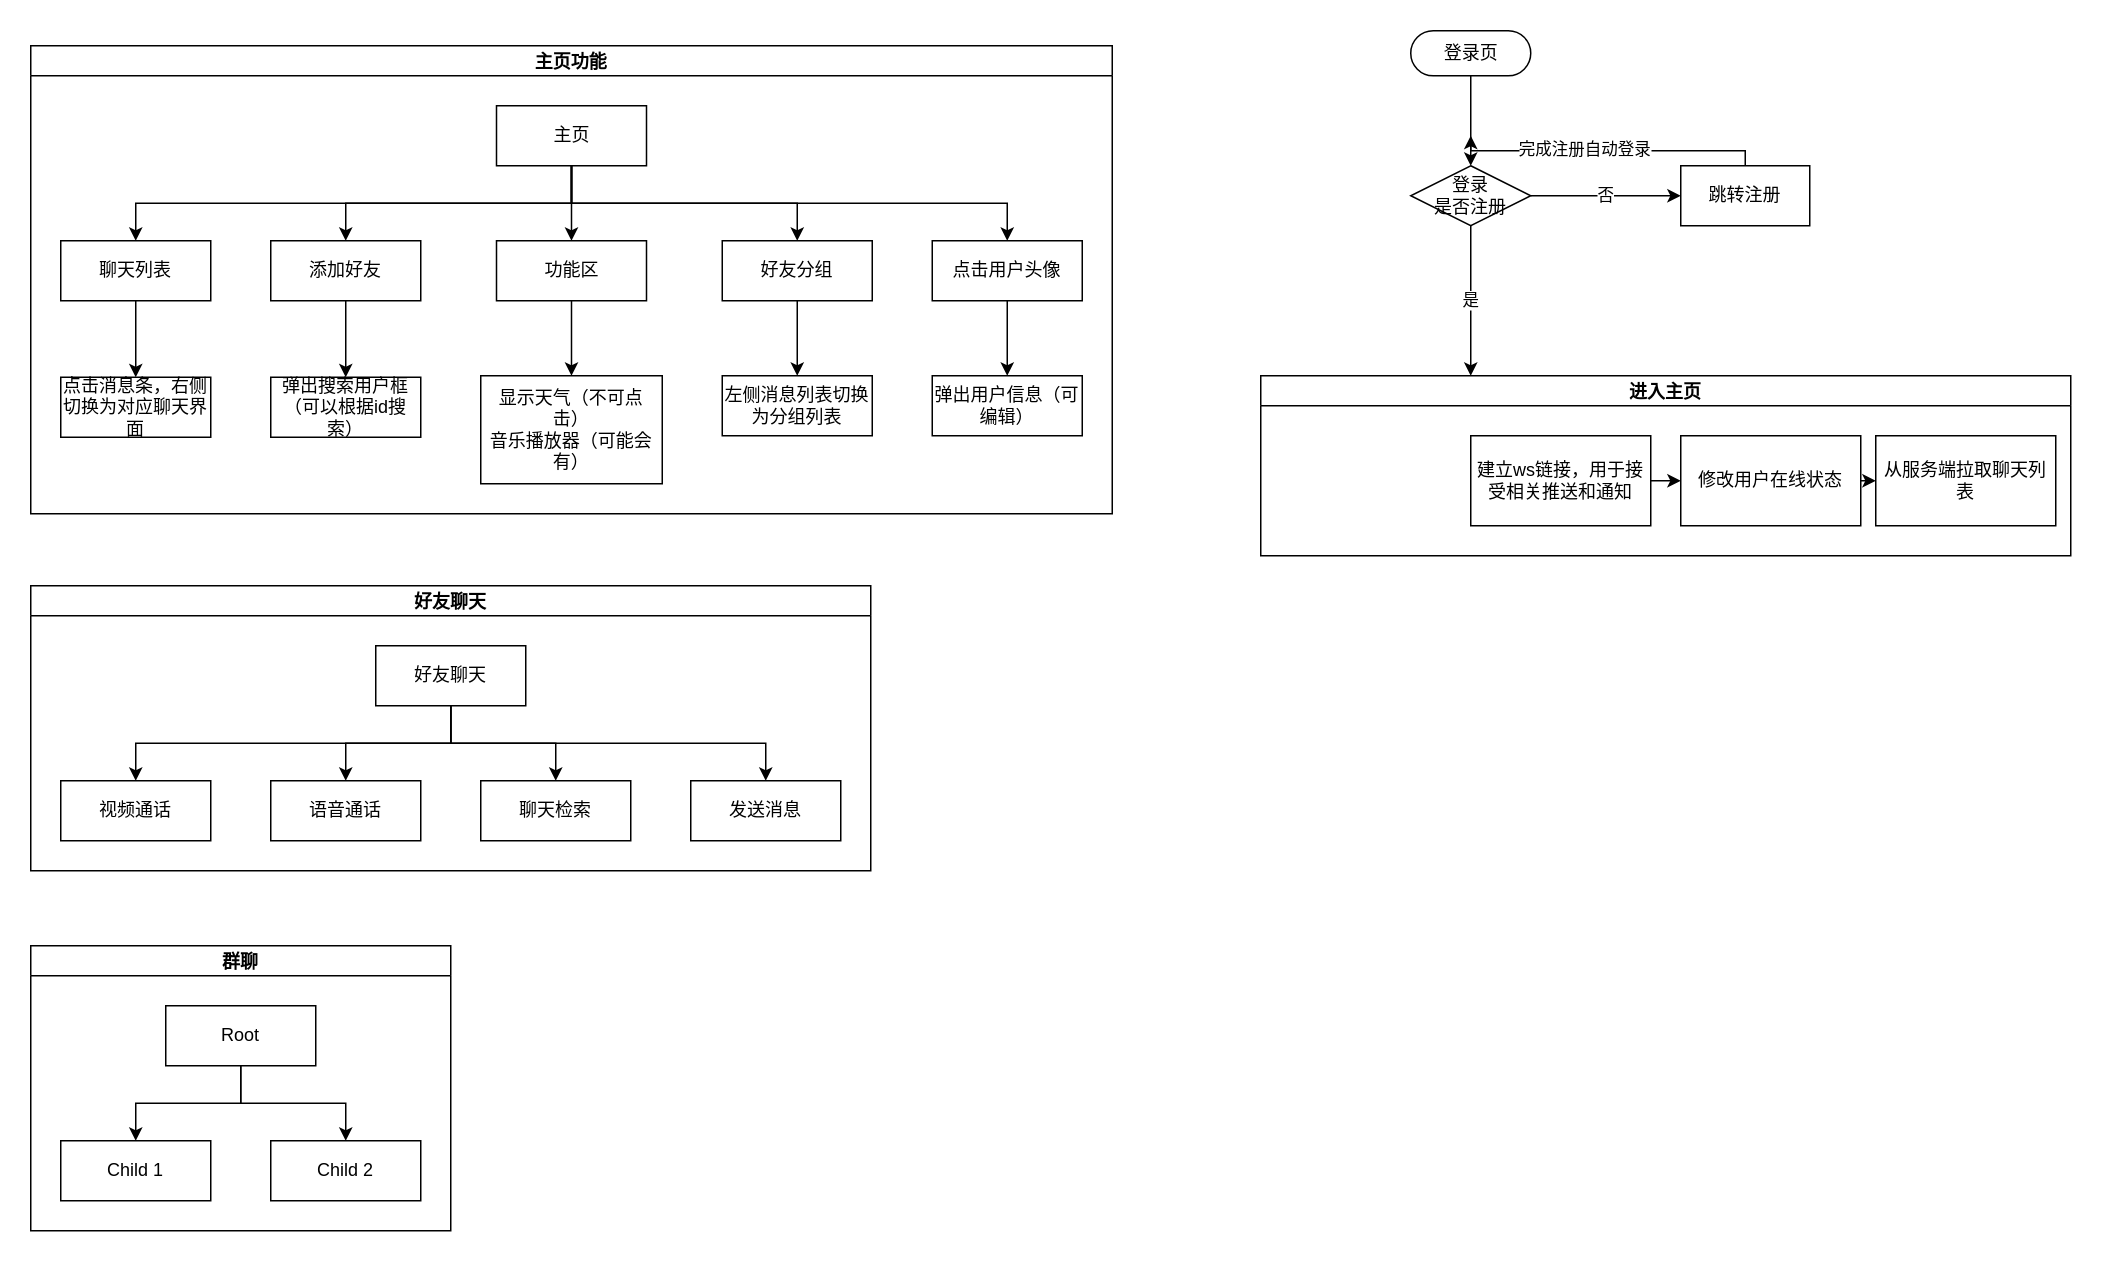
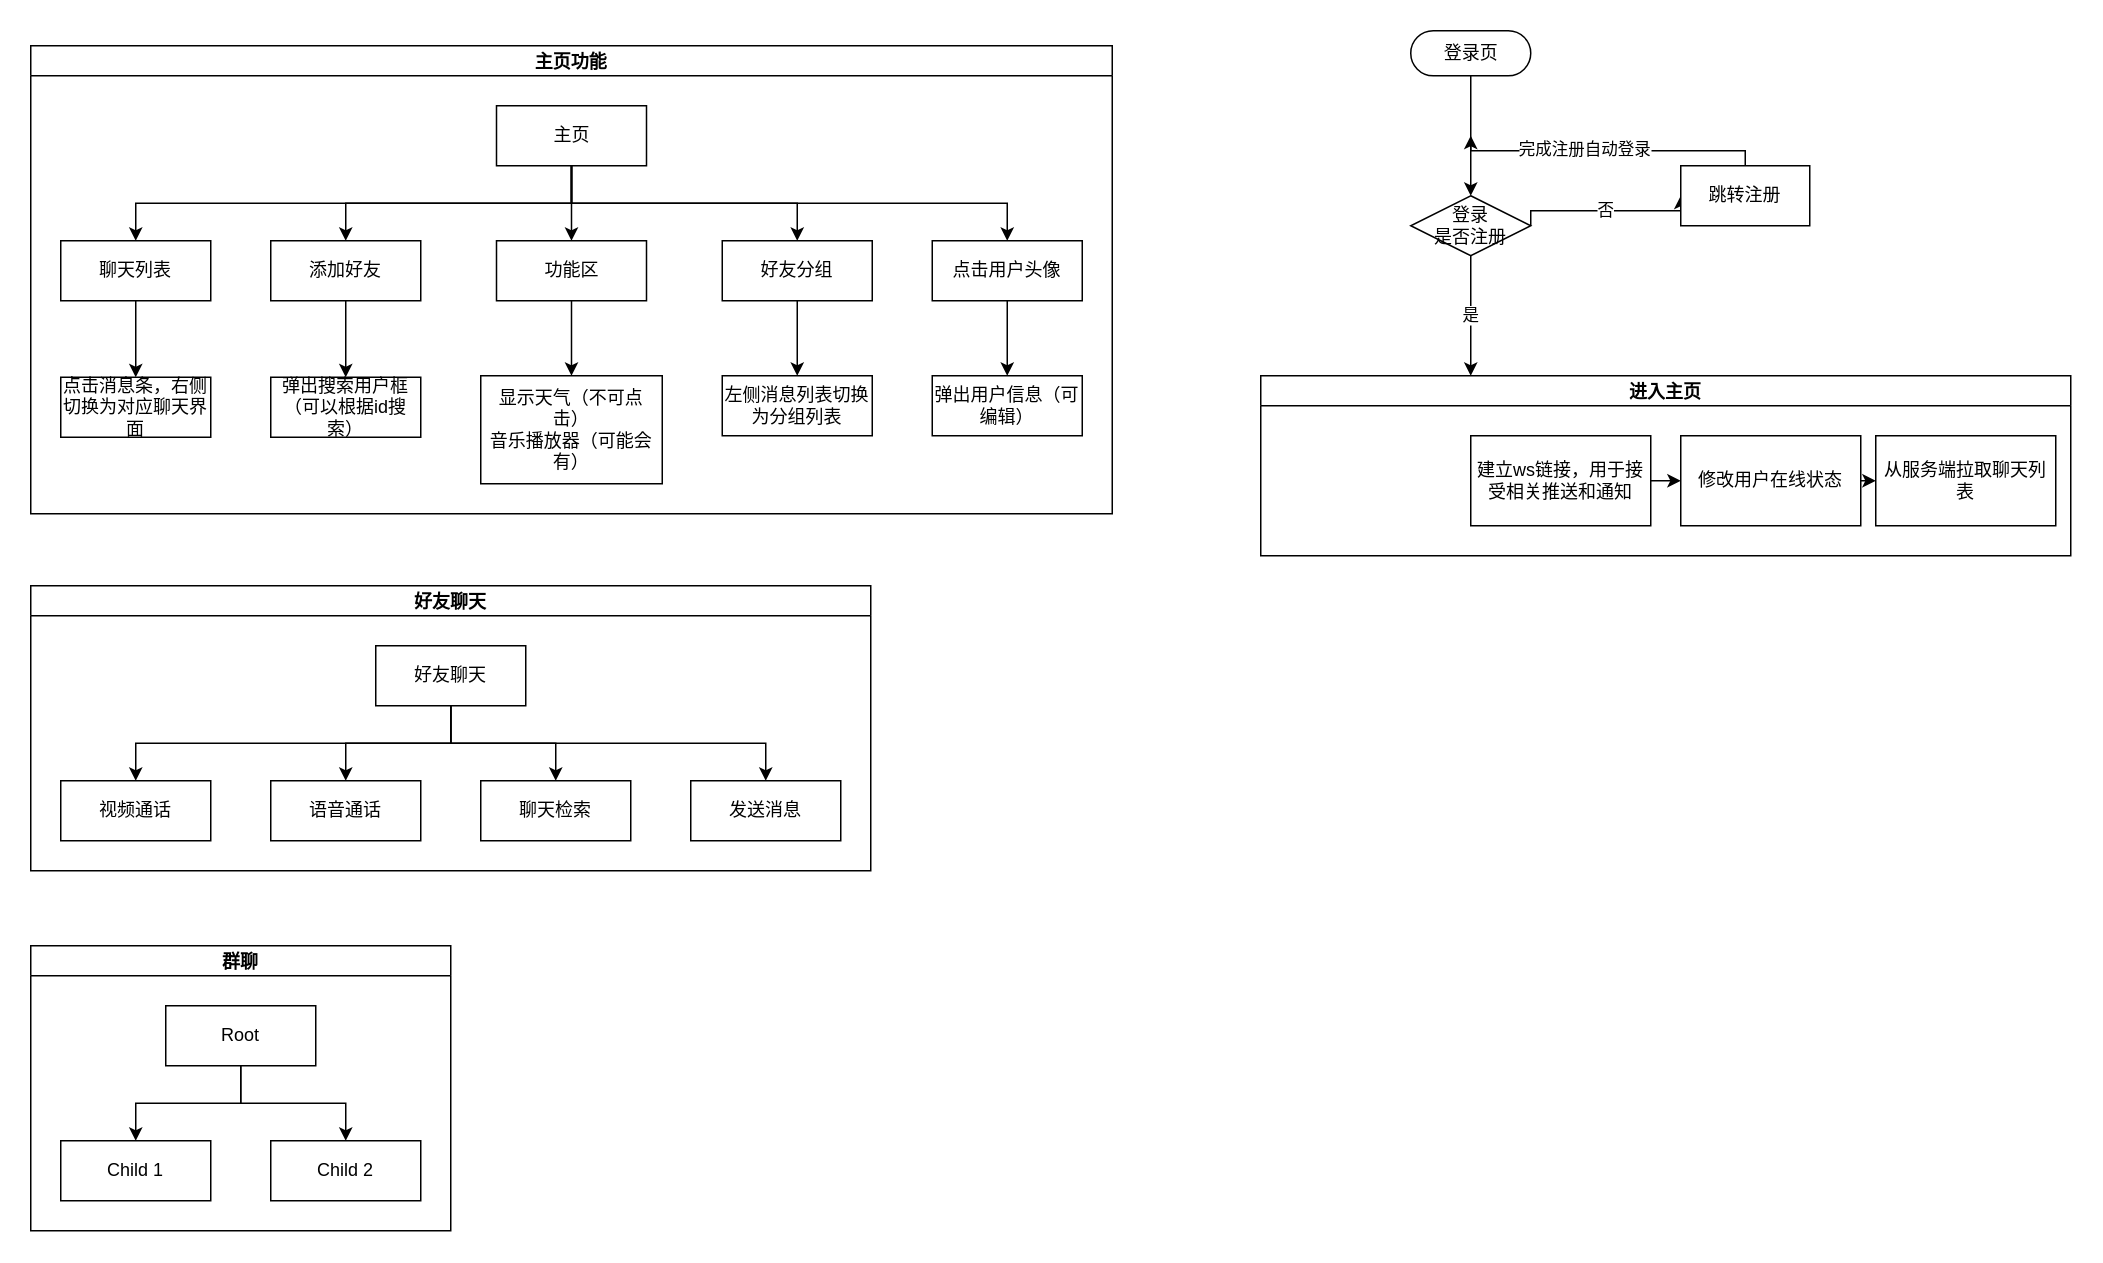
- <mxCell id="6" value="登录&lt;br&gt;是否注册" style="rhombus;whiteSpace=wrap;html=1;rounded=0;" parent="1" vertex="1"><mxGeometry x="940" y="110" width="80" height="40" as="geometry" /></mxCell>
+ <mxCell id="6" value="登录&lt;br&gt;是否注册" style="rhombus;whiteSpace=wrap;html=1;rounded=0;" parent="1" vertex="1"><mxGeometry x="940" y="130" width="80" height="40" as="geometry" /></mxCell>
